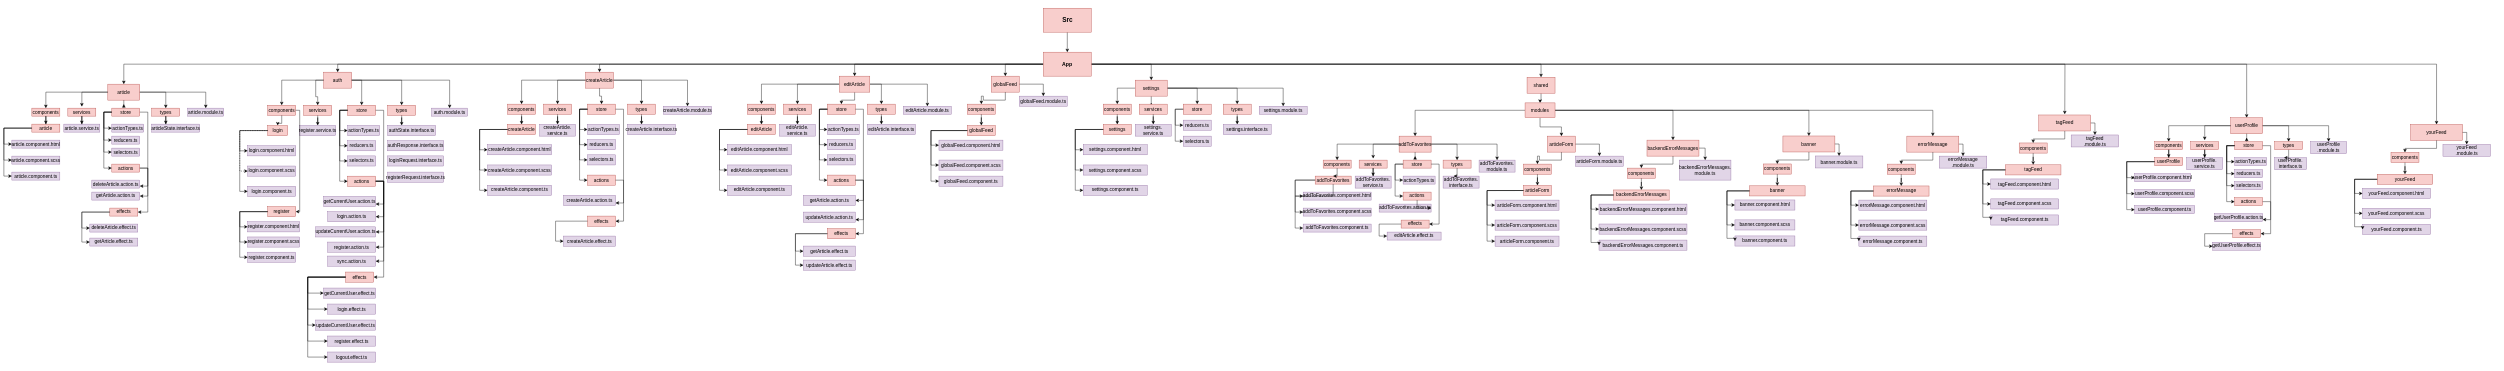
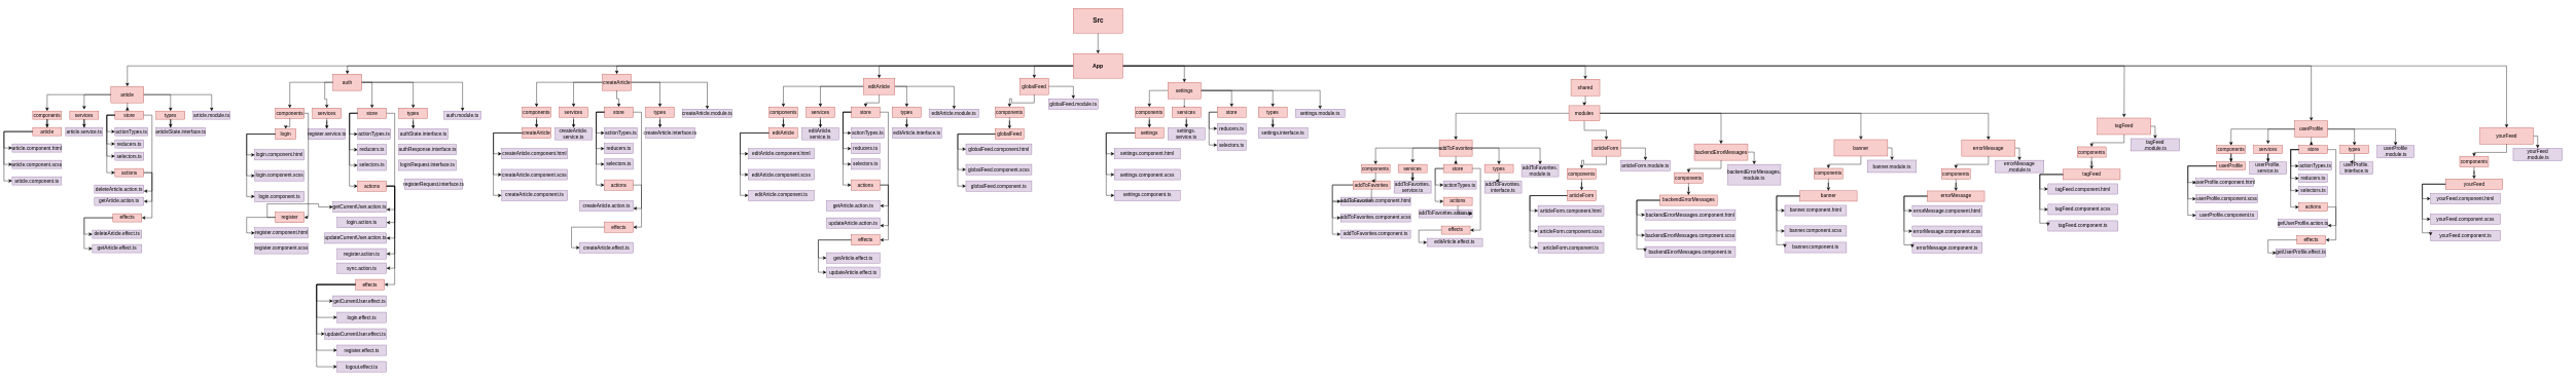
- <mxCell id="87" style="edgeStyle=orthogonalEdgeStyle;rounded=0;orthogonalLoop=1;jettySize=auto;html=1;entryX=0;entryY=0.5;entryDx=0;entryDy=0;exitX=0;exitY=0.5;exitDx=0;exitDy=0;dashed=1;" edge="1" parent="76" source="82" target="86"><mxGeometry x="-450" y="230" as="geometry" /></mxCell>
+ <mxCell id="87" style="edgeStyle=orthogonalEdgeStyle;rounded=0;orthogonalLoop=1;jettySize=auto;html=1;entryX=0;entryY=0.5;entryDx=0;entryDy=0;exitX=0;exitY=0.5;exitDx=0;exitDy=0;" edge="1" parent="76" source="82" target="86"><mxGeometry x="-450" y="230" as="geometry" /></mxCell>
- <mxCell id="126" value="registerRequest.interface.ts" style="rounded=0;whiteSpace=wrap;html=1;fillColor=#e1d5e7;strokeColor=#9673a6;" vertex="1" parent="76"><mxGeometry x="350" y="167.324" width="140" height="25.35" as="geometry" /></mxCell>
+ <mxCell id="126" value="registerRequest.interface.ts" style="rounded=0;whiteSpace=wrap;html=1;fillColor=#e1d5e7;strokeColor=#9673a6;" vertex="1" parent="76"><mxGeometry x="365" y="172.324" width="140" height="25.35" as="geometry" /></mxCell>
- <mxCell id="113" style="edgeStyle=orthogonalEdgeStyle;rounded=0;orthogonalLoop=1;jettySize=auto;html=1;entryX=0;entryY=0.5;entryDx=0;entryDy=0;exitX=0;exitY=0.5;exitDx=0;exitDy=0;" edge="1" parent="76" source="108" target="112"><mxGeometry x="-450" y="230" as="geometry" /></mxCell>
+ <mxCell id="113" style="edgeStyle=orthogonalEdgeStyle;rounded=0;orthogonalLoop=1;jettySize=auto;html=1;exitX=0;exitY=0.5;exitDx=0;exitDy=0;" edge="1" parent="76" source="108" target="102"><mxGeometry x="-450" y="230" as="geometry" /></mxCell>
- <mxCell id="115" style="edgeStyle=orthogonalEdgeStyle;rounded=0;orthogonalLoop=1;jettySize=auto;html=1;entryX=0;entryY=0.5;entryDx=0;entryDy=0;exitX=0;exitY=0.5;exitDx=0;exitDy=0;" edge="1" parent="76" source="108" target="114"><mxGeometry x="-450" y="230" as="geometry" /></mxCell>
- <mxCell id="114" value="register.component.ts" style="rounded=0;whiteSpace=wrap;html=1;fillColor=#e1d5e7;strokeColor=#9673a6;" vertex="1" parent="76"><mxGeometry y="367.606" width="120" height="25.352" as="geometry" /></mxCell>
